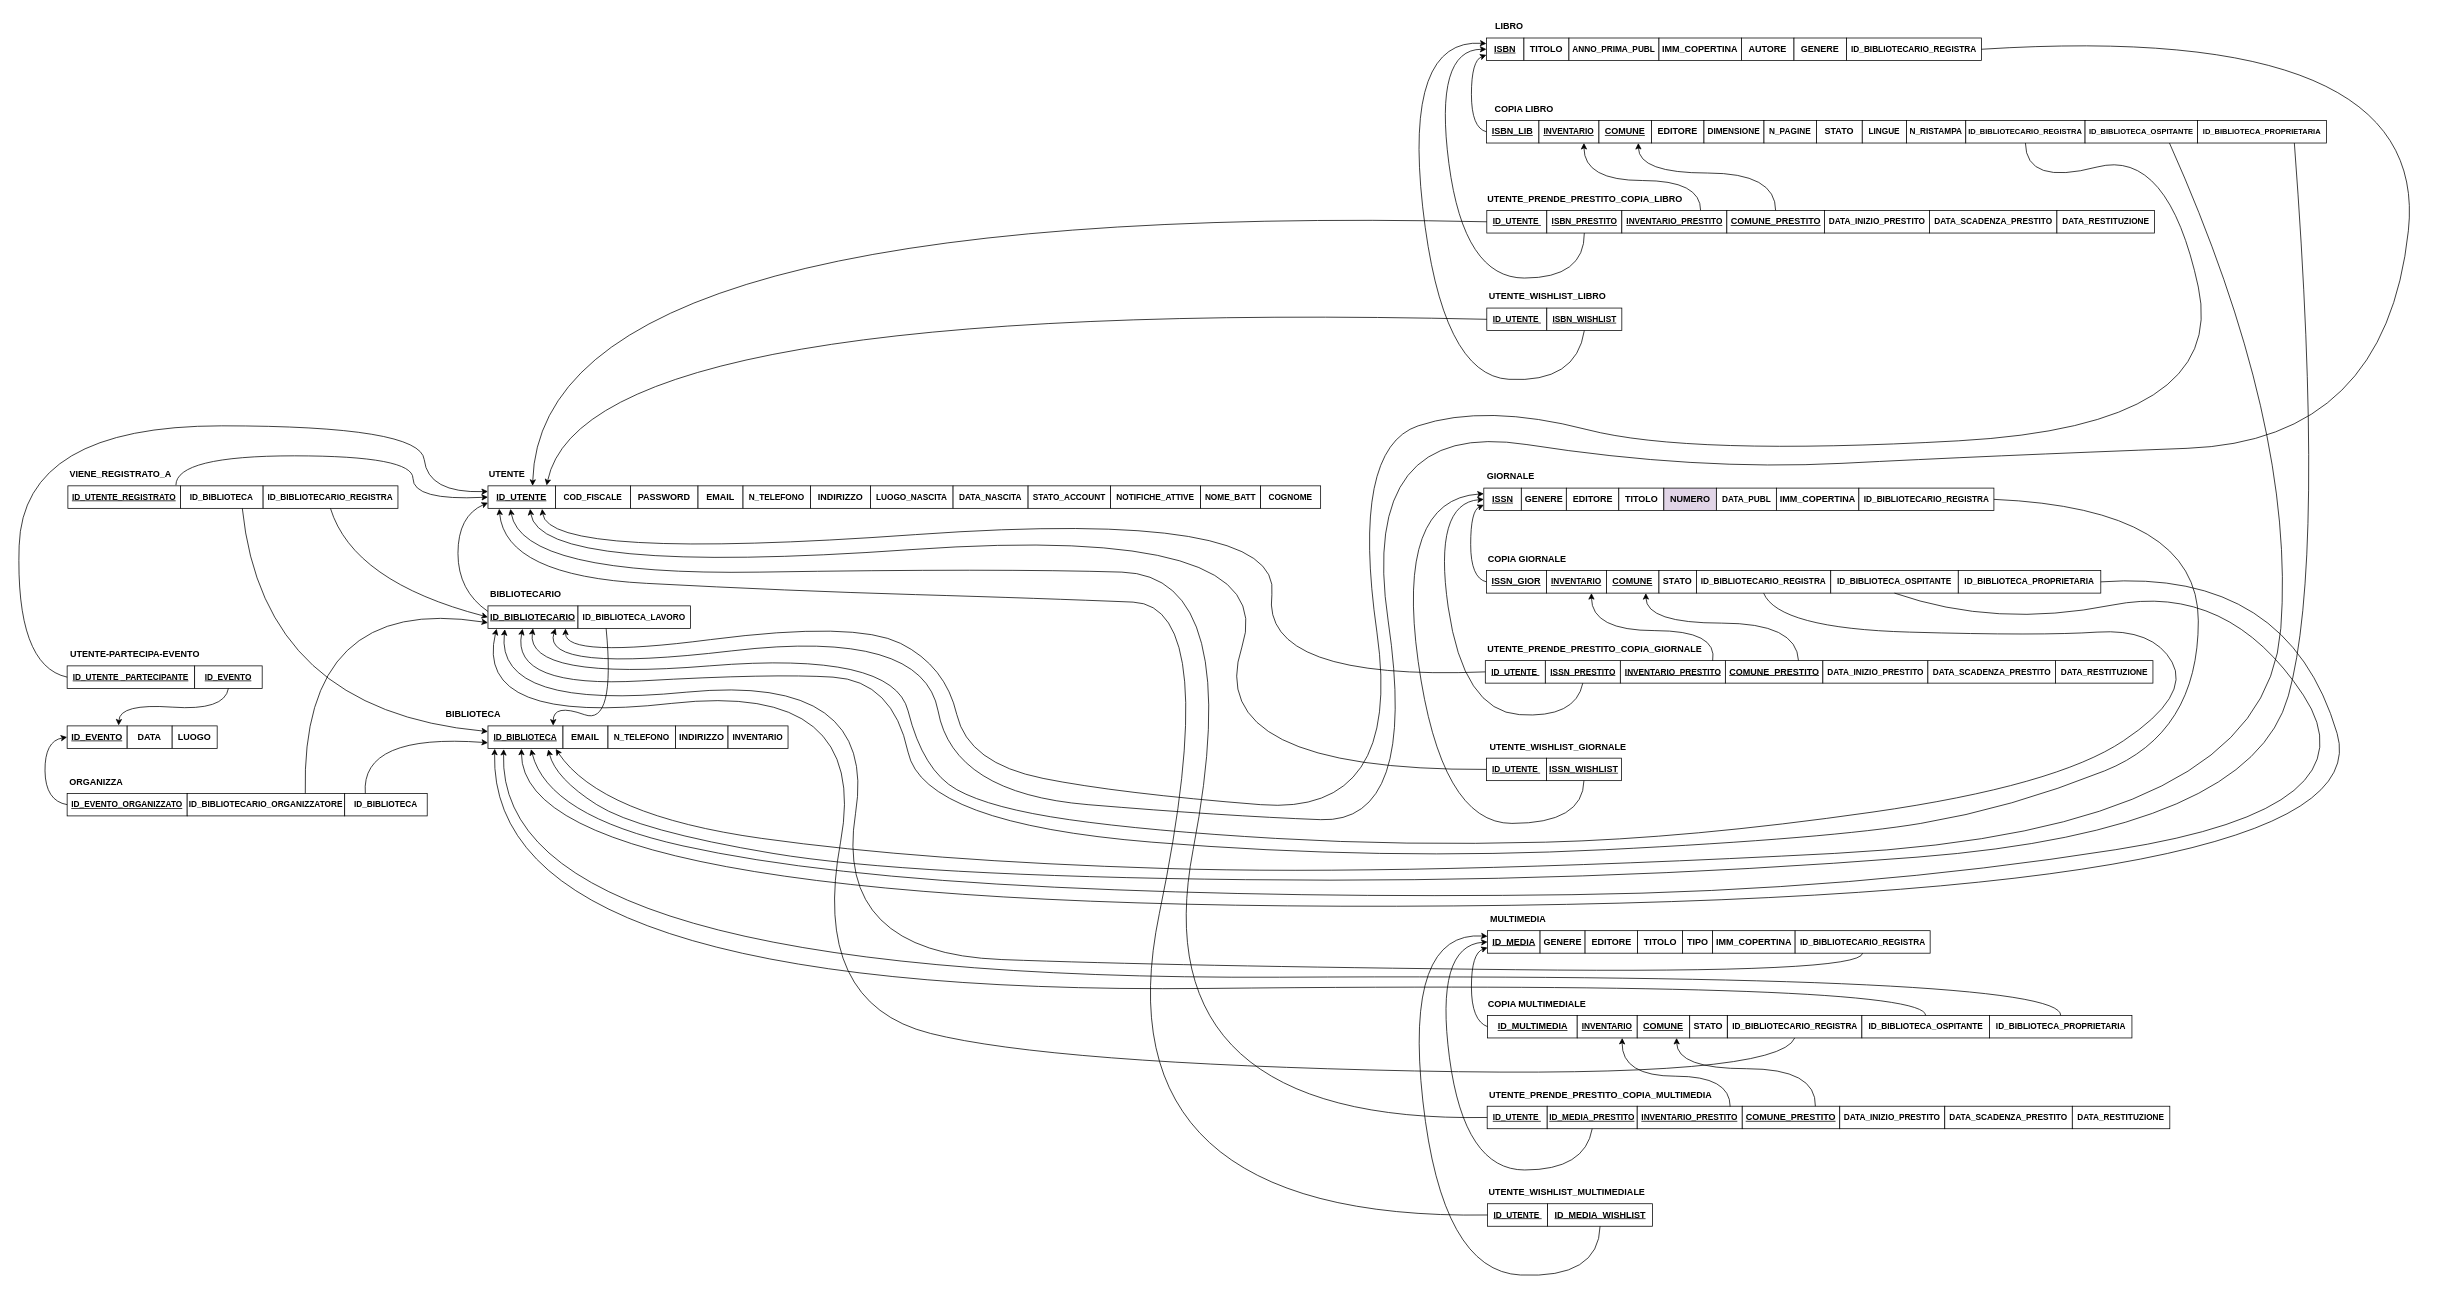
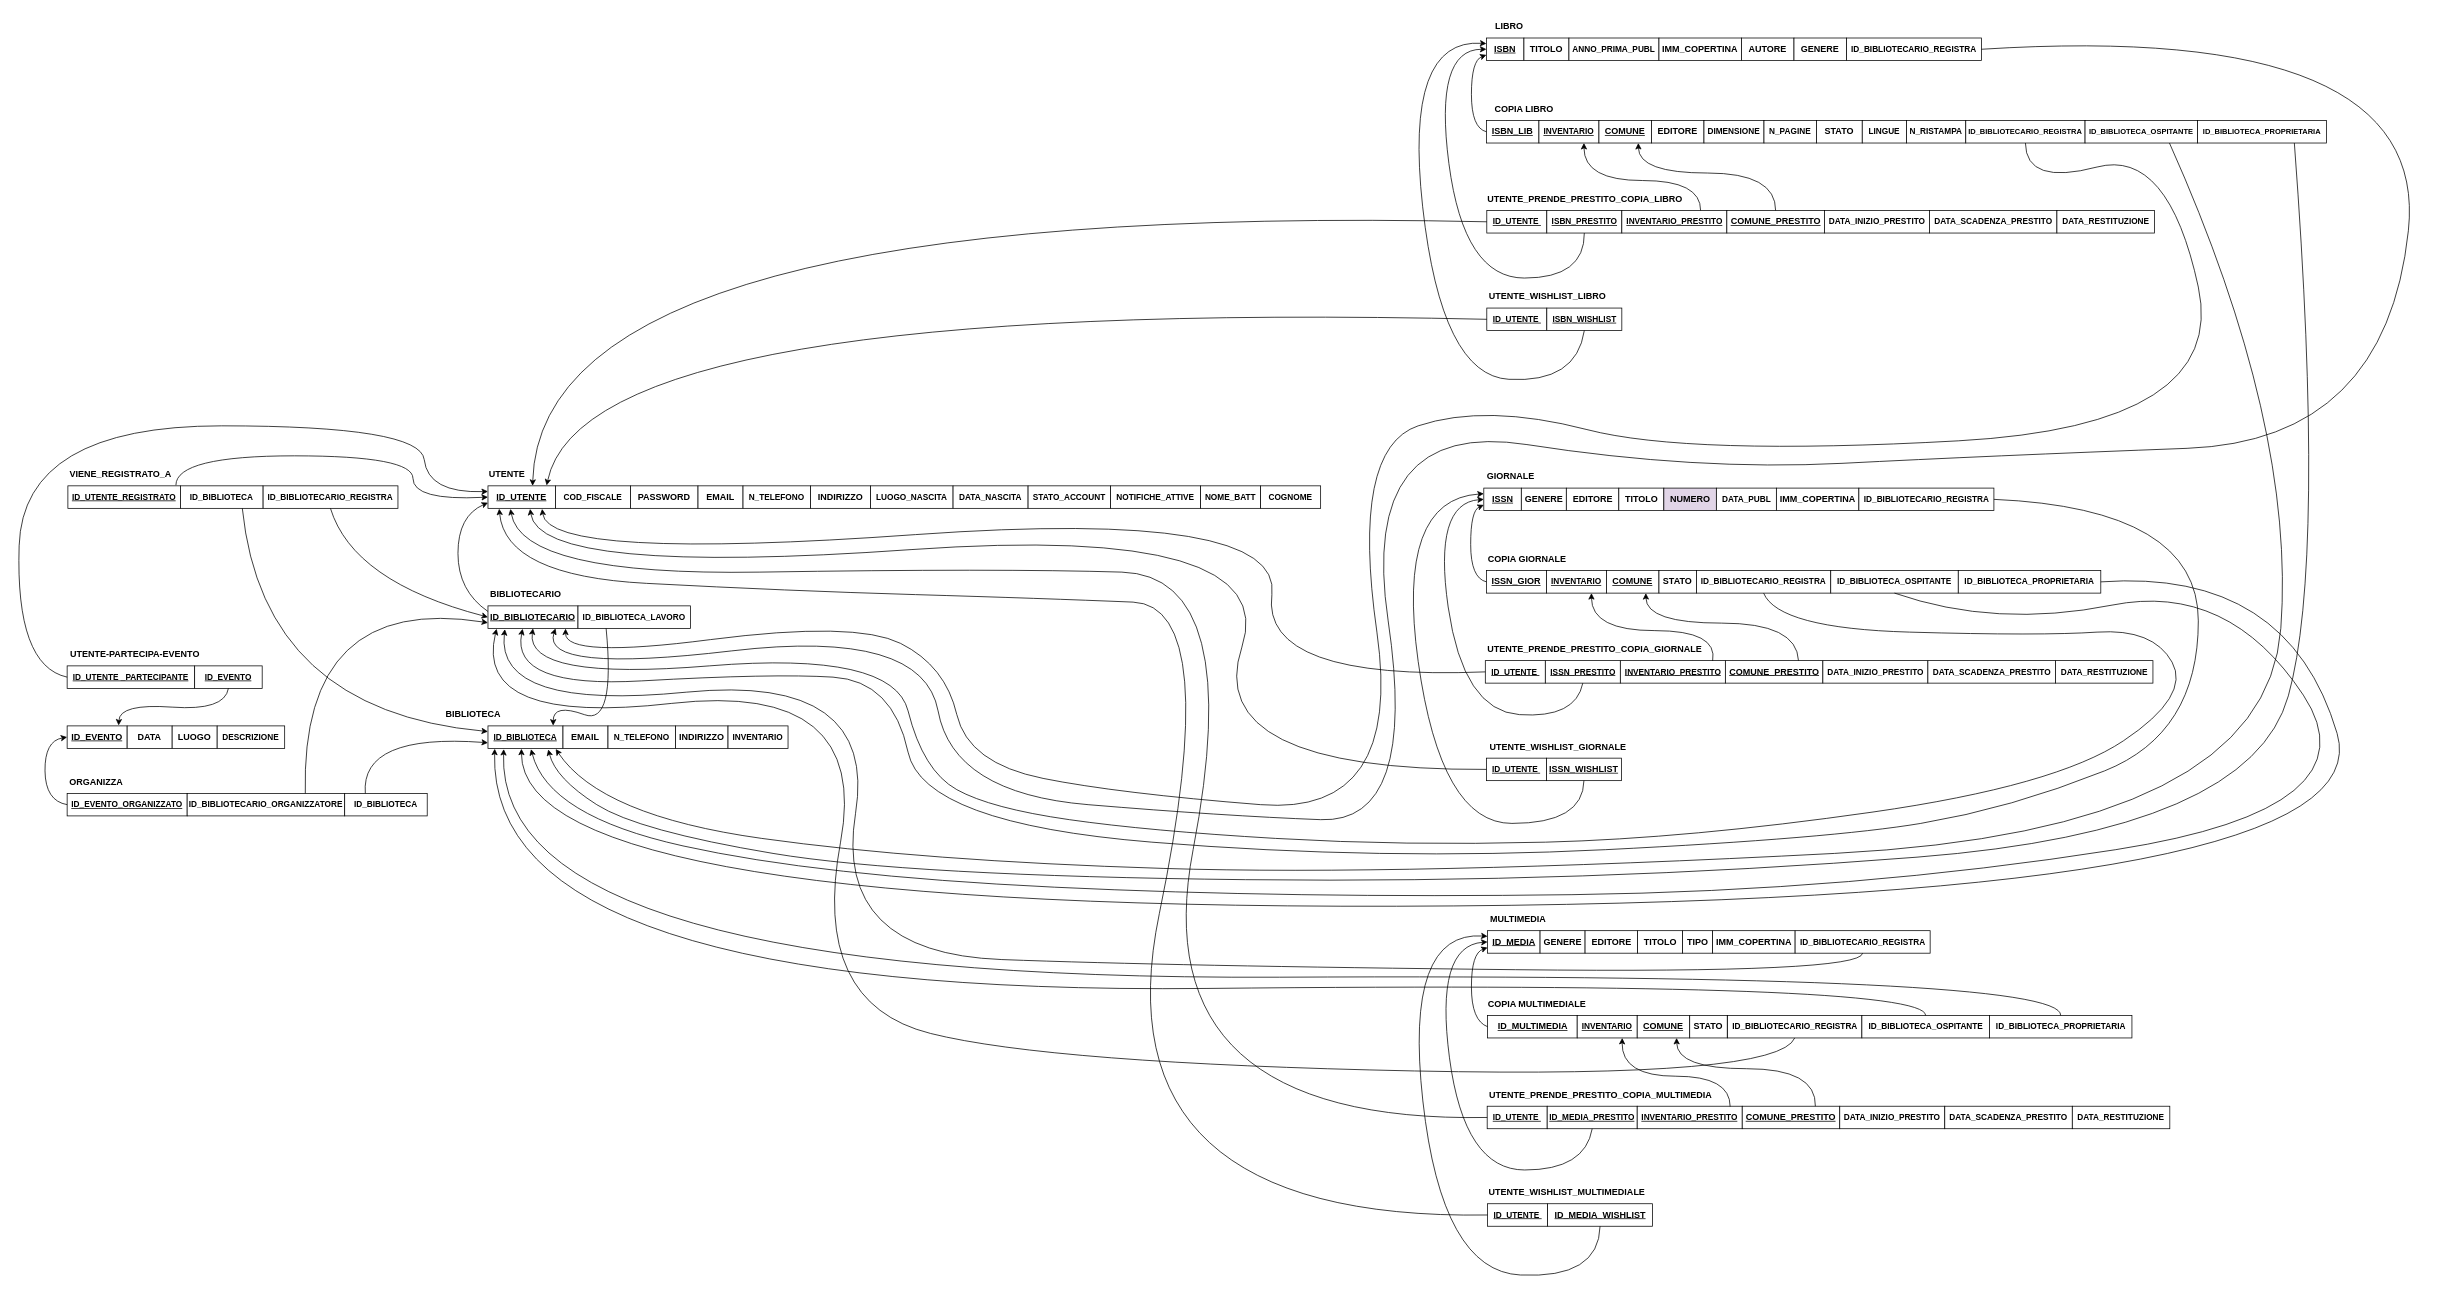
+ <mxCell id="27" value="&lt;b&gt;&lt;font style=&quot;font-size: 11px;&quot;&gt;DESCRIZIONE&lt;/font&gt;&lt;/b&gt;" style="whiteSpace=wrap;html=1;align=center;" parent="1" vertex="1"><mxGeometry x="289" y="967" width="90" height="30" as="geometry" /></mxCell>
